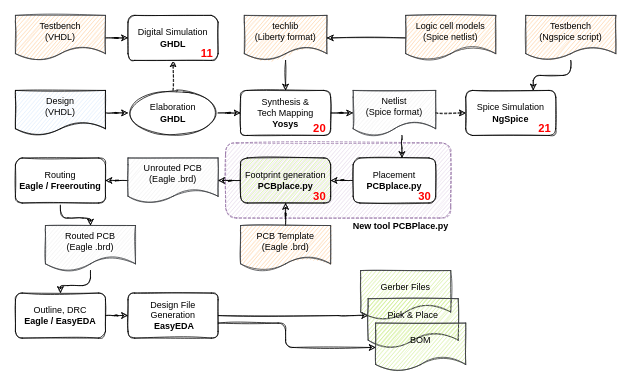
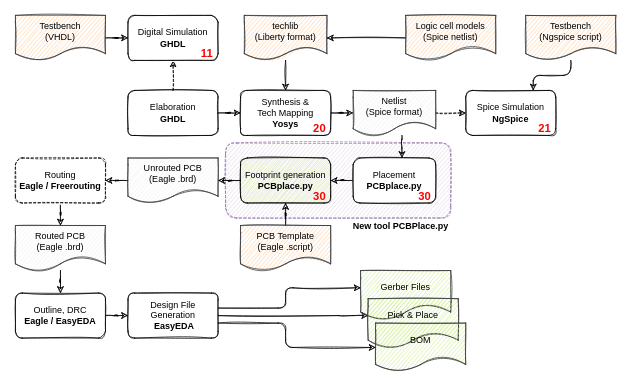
- <mxCell id="4" value="Design&lt;br&gt;(VHDL)" style="shape=document;whiteSpace=wrap;html=1;boundedLbl=1;fillColor=#dae8fc;strokeColor=#030303;rounded=1;sketch=1;" parent="1" vertex="1"><mxGeometry x="20" y="120" width="120" height="60" as="geometry" /></mxCell>
- <mxCell id="3" value="" style="edgeStyle=orthogonalEdgeStyle;orthogonalLoop=1;jettySize=auto;html=1;sketch=1;" parent="1" source="4" target="7" edge="1"><mxGeometry relative="1" as="geometry" /></mxCell>
- <mxCell id="7" value="Elaboration&lt;br&gt;&lt;b&gt;GHDL&lt;/b&gt;" style="ellipse;whiteSpace=wrap;html=1;sketch=1;" parent="1" vertex="1"><mxGeometry x="170" y="120" width="120" height="60" as="geometry" /></mxCell>
+ <mxCell id="7" value="Elaboration&lt;br&gt;&lt;b&gt;GHDL&lt;/b&gt;" style="whiteSpace=wrap;html=1;rounded=1;sketch=1;" parent="1" vertex="1"><mxGeometry x="170" y="120" width="120" height="60" as="geometry" /></mxCell>
- <mxCell id="29" value="Routing&lt;br&gt;&lt;b&gt;Eagle / Freerouting&lt;/b&gt;" style="whiteSpace=wrap;html=1;rounded=1;sketch=1;" parent="1" vertex="1"><mxGeometry x="20" y="210" width="120" height="60" as="geometry" /></mxCell>
+ <mxCell id="29" value="Routing&lt;br&gt;&lt;b&gt;Eagle / Freerouting&lt;/b&gt;" style="whiteSpace=wrap;html=1;rounded=1;sketch=1;dashed=1;" parent="1" vertex="1"><mxGeometry x="20" y="210" width="120" height="60" as="geometry" /></mxCell>
- <mxCell id="20" value="PCB Template&lt;br&gt;(Eagle .brd)" style="shape=document;whiteSpace=wrap;html=1;boundedLbl=1;fillColor=#ffcc99;strokeColor=#36393d;rounded=1;sketch=1;" parent="1" vertex="1"><mxGeometry x="320" y="300" width="120" height="60" as="geometry" /></mxCell>
+ <mxCell id="20" value="PCB Template&lt;br&gt;(Eagle .script)" style="shape=document;whiteSpace=wrap;html=1;boundedLbl=1;fillColor=#ffcc99;strokeColor=#36393d;rounded=1;sketch=1;" parent="1" vertex="1"><mxGeometry x="320" y="300" width="120" height="60" as="geometry" /></mxCell>
- <mxCell id="37" value="Routed PCB&lt;br&gt;(Eagle .brd)" style="shape=document;whiteSpace=wrap;html=1;boundedLbl=1;fillColor=#eeeeee;strokeColor=#36393d;rounded=1;sketch=1;" parent="1" vertex="1"><mxGeometry x="60" y="300" width="120" height="60" as="geometry" /></mxCell>
+ <mxCell id="37" value="Routed PCB&lt;br&gt;(Eagle .brd)" style="shape=document;whiteSpace=wrap;html=1;boundedLbl=1;fillColor=#eeeeee;strokeColor=#36393d;rounded=1;sketch=1;" parent="1" vertex="1"><mxGeometry x="20" y="300" width="120" height="60" as="geometry" /></mxCell>
+ <mxCell id="32" value="" style="edgeStyle=orthogonalEdgeStyle;orthogonalLoop=1;jettySize=auto;html=1;sketch=1;" parent="1" source="35" target="38" edge="1"><mxGeometry relative="1" as="geometry"><Array as="points"><mxPoint x="380" y="410" /><mxPoint x="380" y="383" /></Array></mxGeometry></mxCell>
